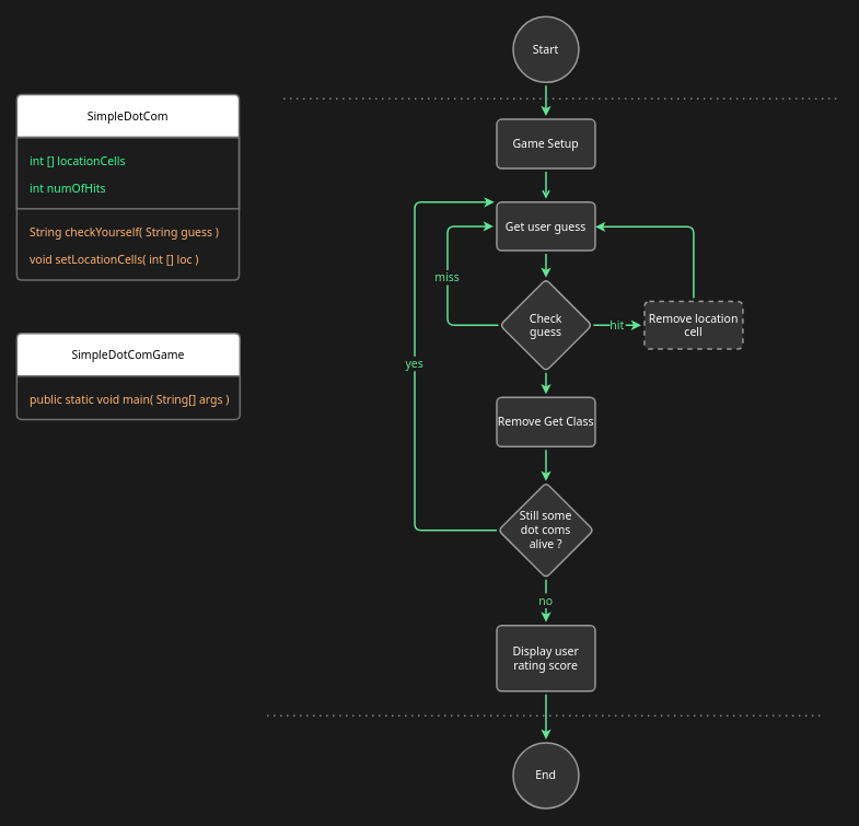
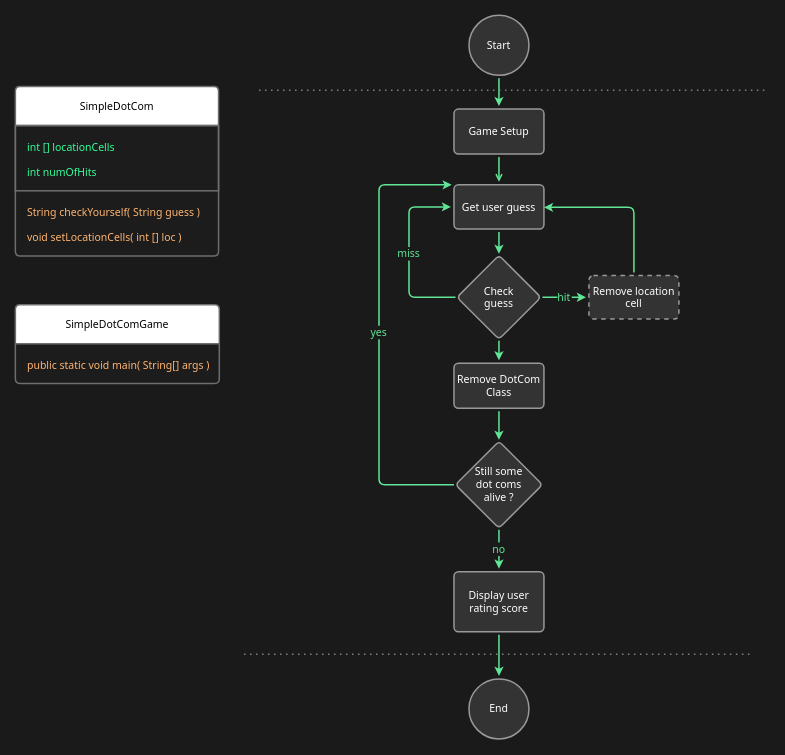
- <mxCell id="16" value="Remove Get Class" style="whiteSpace=wrap;html=1;rounded=1;fontFamily=Segoe UI;fontSize=14;fontColor=#FFFFFF;strokeColor=#999999;strokeWidth=2;fillColor=#333333;sketch=0;arcSize=12;absoluteArcSize=1;perimeterSpacing=4;" parent="1" vertex="1"><mxGeometry x="605" y="484" width="120" height="60" as="geometry" /></mxCell>
+ <mxCell id="16" value="Remove DotCom Class" style="whiteSpace=wrap;html=1;rounded=1;fontFamily=Segoe UI;fontSize=14;fontColor=#FFFFFF;strokeColor=#999999;strokeWidth=2;fillColor=#333333;sketch=0;arcSize=12;absoluteArcSize=1;perimeterSpacing=4;" parent="1" vertex="1"><mxGeometry x="605" y="484" width="120" height="60" as="geometry" /></mxCell>
